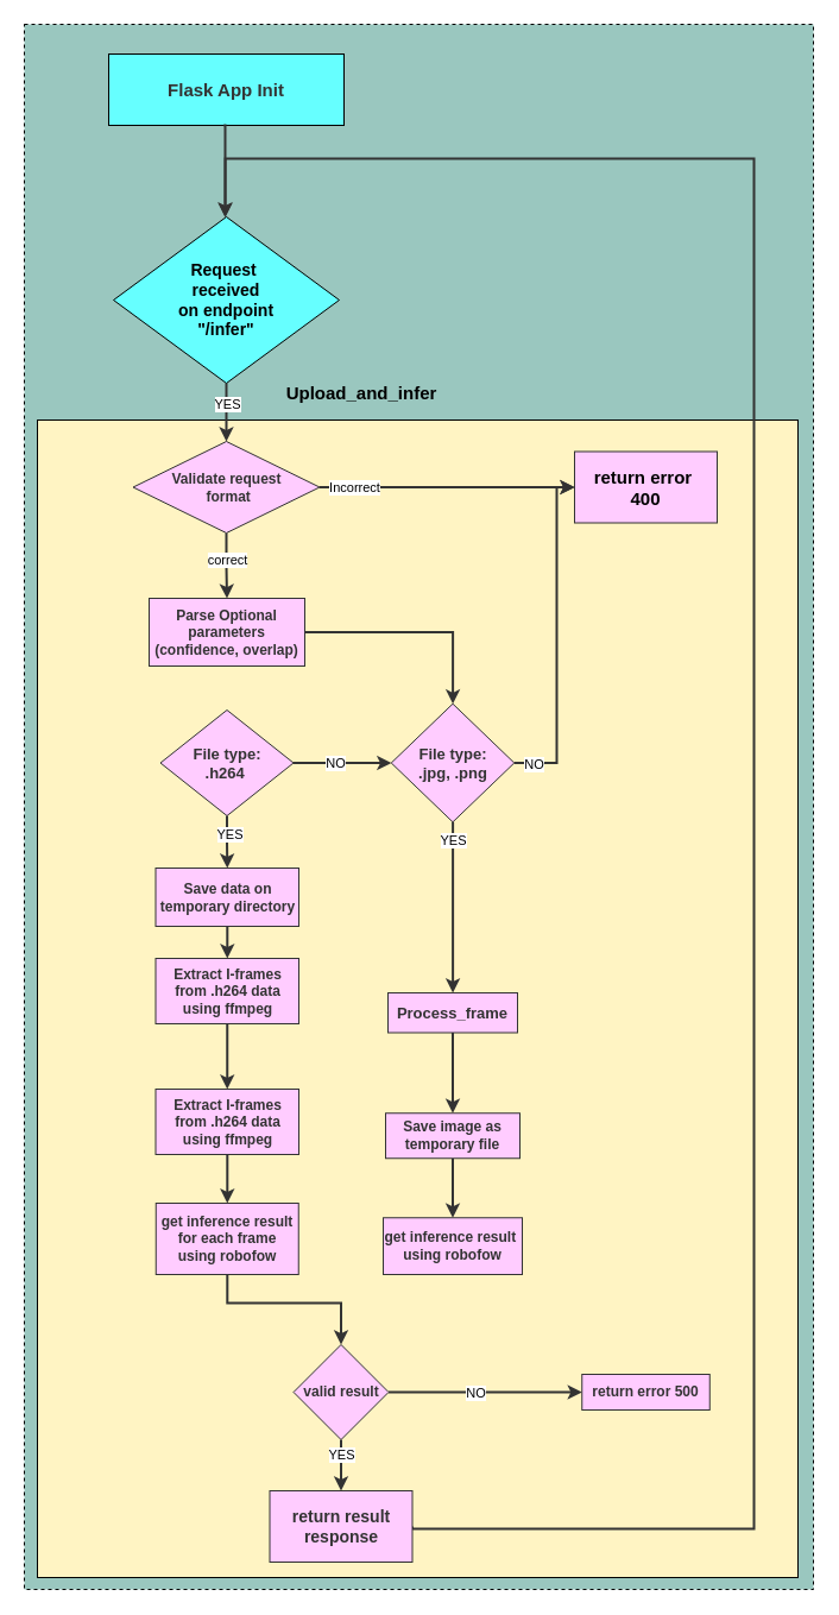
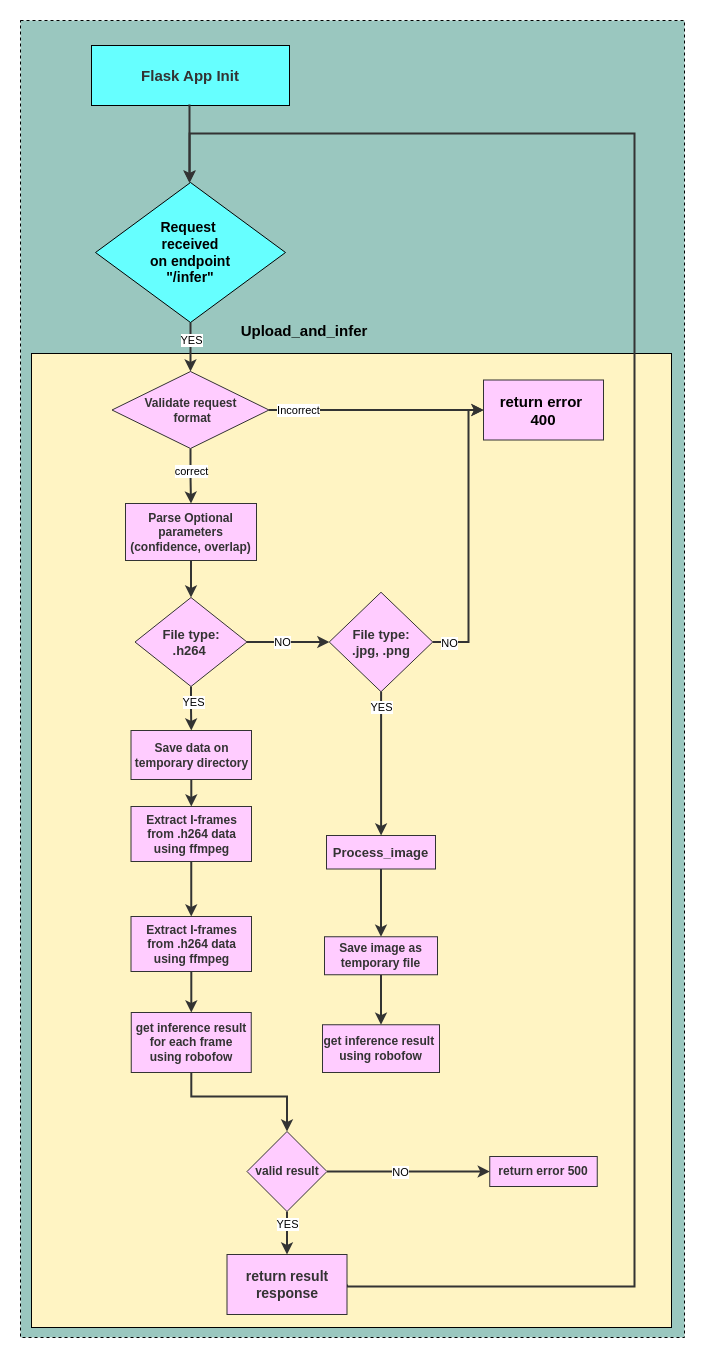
- <mxCell id="14" value="" style="edgeStyle=orthogonalEdgeStyle;rounded=0;orthogonalLoop=1;jettySize=auto;html=1;strokeColor=#333333;strokeWidth=2;" parent="1" source="15" target="41" edge="1"><mxGeometry relative="1" as="geometry"><mxPoint x="190.5" y="615" as="targetPoint" /></mxGeometry></mxCell>
+ <mxCell id="14" value="" style="edgeStyle=orthogonalEdgeStyle;rounded=0;orthogonalLoop=1;jettySize=auto;html=1;strokeColor=#333333;strokeWidth=2;" parent="1" source="15" target="20" edge="1"><mxGeometry relative="1" as="geometry"><mxPoint x="190.5" y="615" as="targetPoint" /></mxGeometry></mxCell>
- <mxCell id="24" value="&lt;b&gt;&lt;font color=&quot;#333333&quot; style=&quot;font-size: 13px;&quot;&gt;Process_frame&lt;/font&gt;&lt;/b&gt;" style="whiteSpace=wrap;html=1;strokeColor=#333333;align=center;verticalAlign=middle;fontFamily=Helvetica;fontSize=12;fontColor=default;fillColor=#FFCCFF;" parent="1" vertex="1"><mxGeometry x="326" y="835" width="109" height="33.5" as="geometry" /></mxCell>
+ <mxCell id="24" value="&lt;b&gt;&lt;font color=&quot;#333333&quot; style=&quot;font-size: 13px;&quot;&gt;Process_image&lt;/font&gt;&lt;/b&gt;" style="whiteSpace=wrap;html=1;strokeColor=#333333;align=center;verticalAlign=middle;fontFamily=Helvetica;fontSize=12;fontColor=default;fillColor=#FFCCFF;" parent="1" vertex="1"><mxGeometry x="326" y="835" width="109" height="33.5" as="geometry" /></mxCell>
